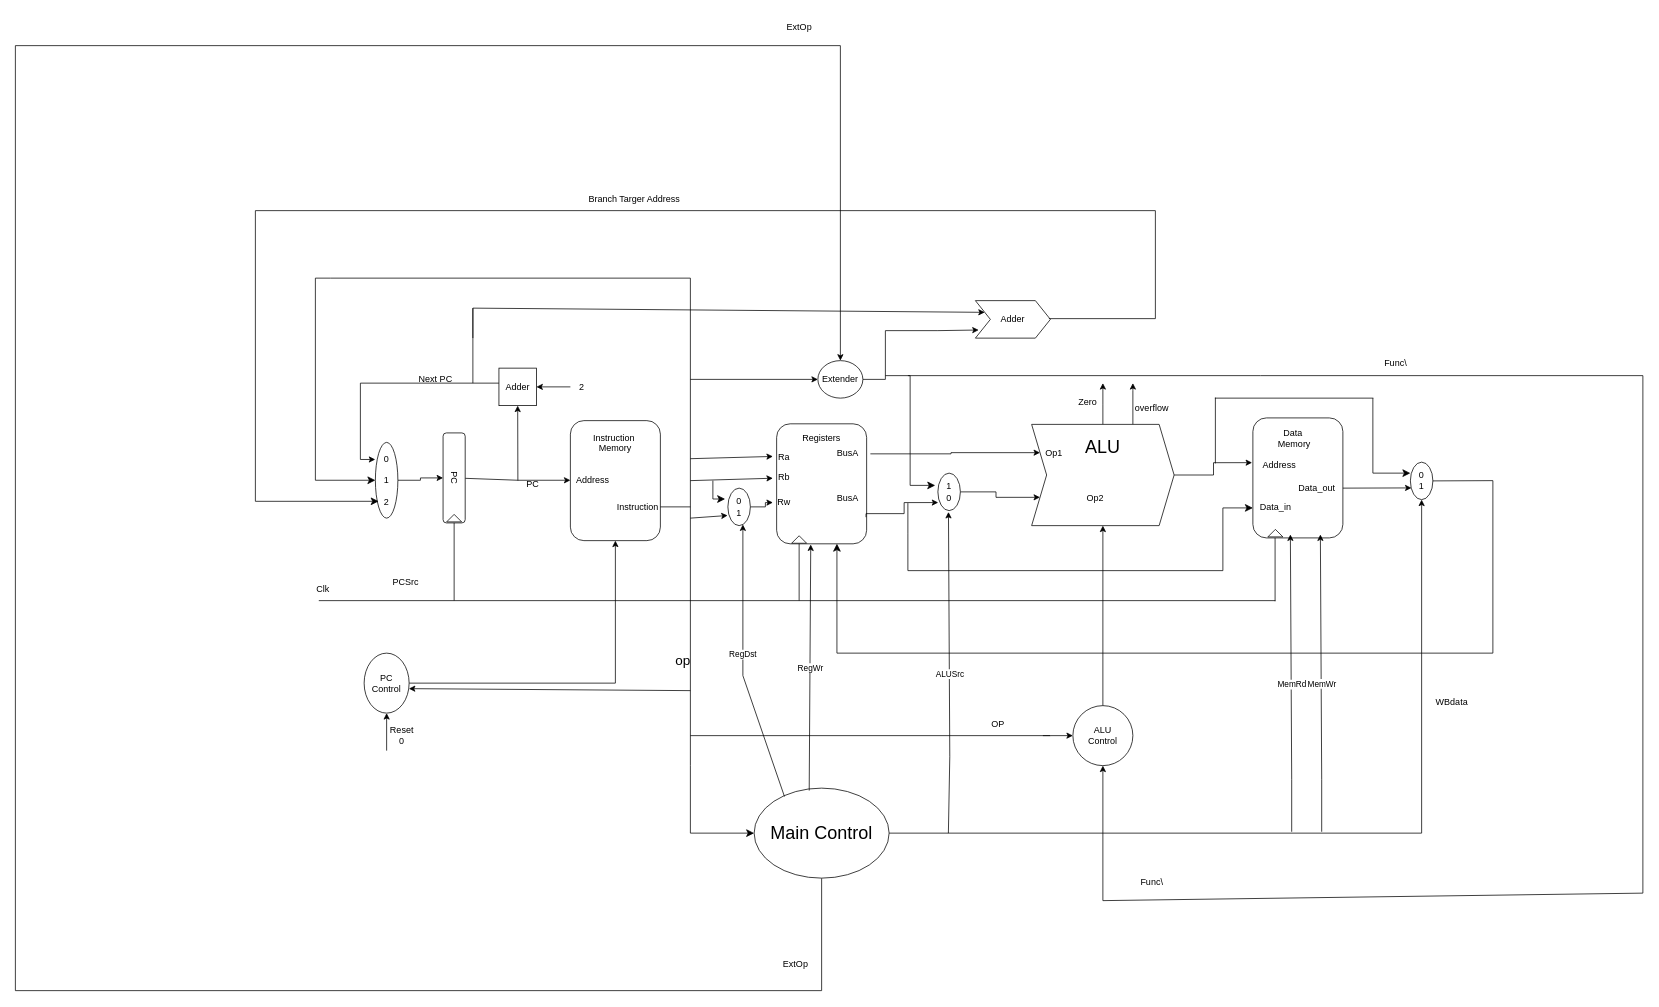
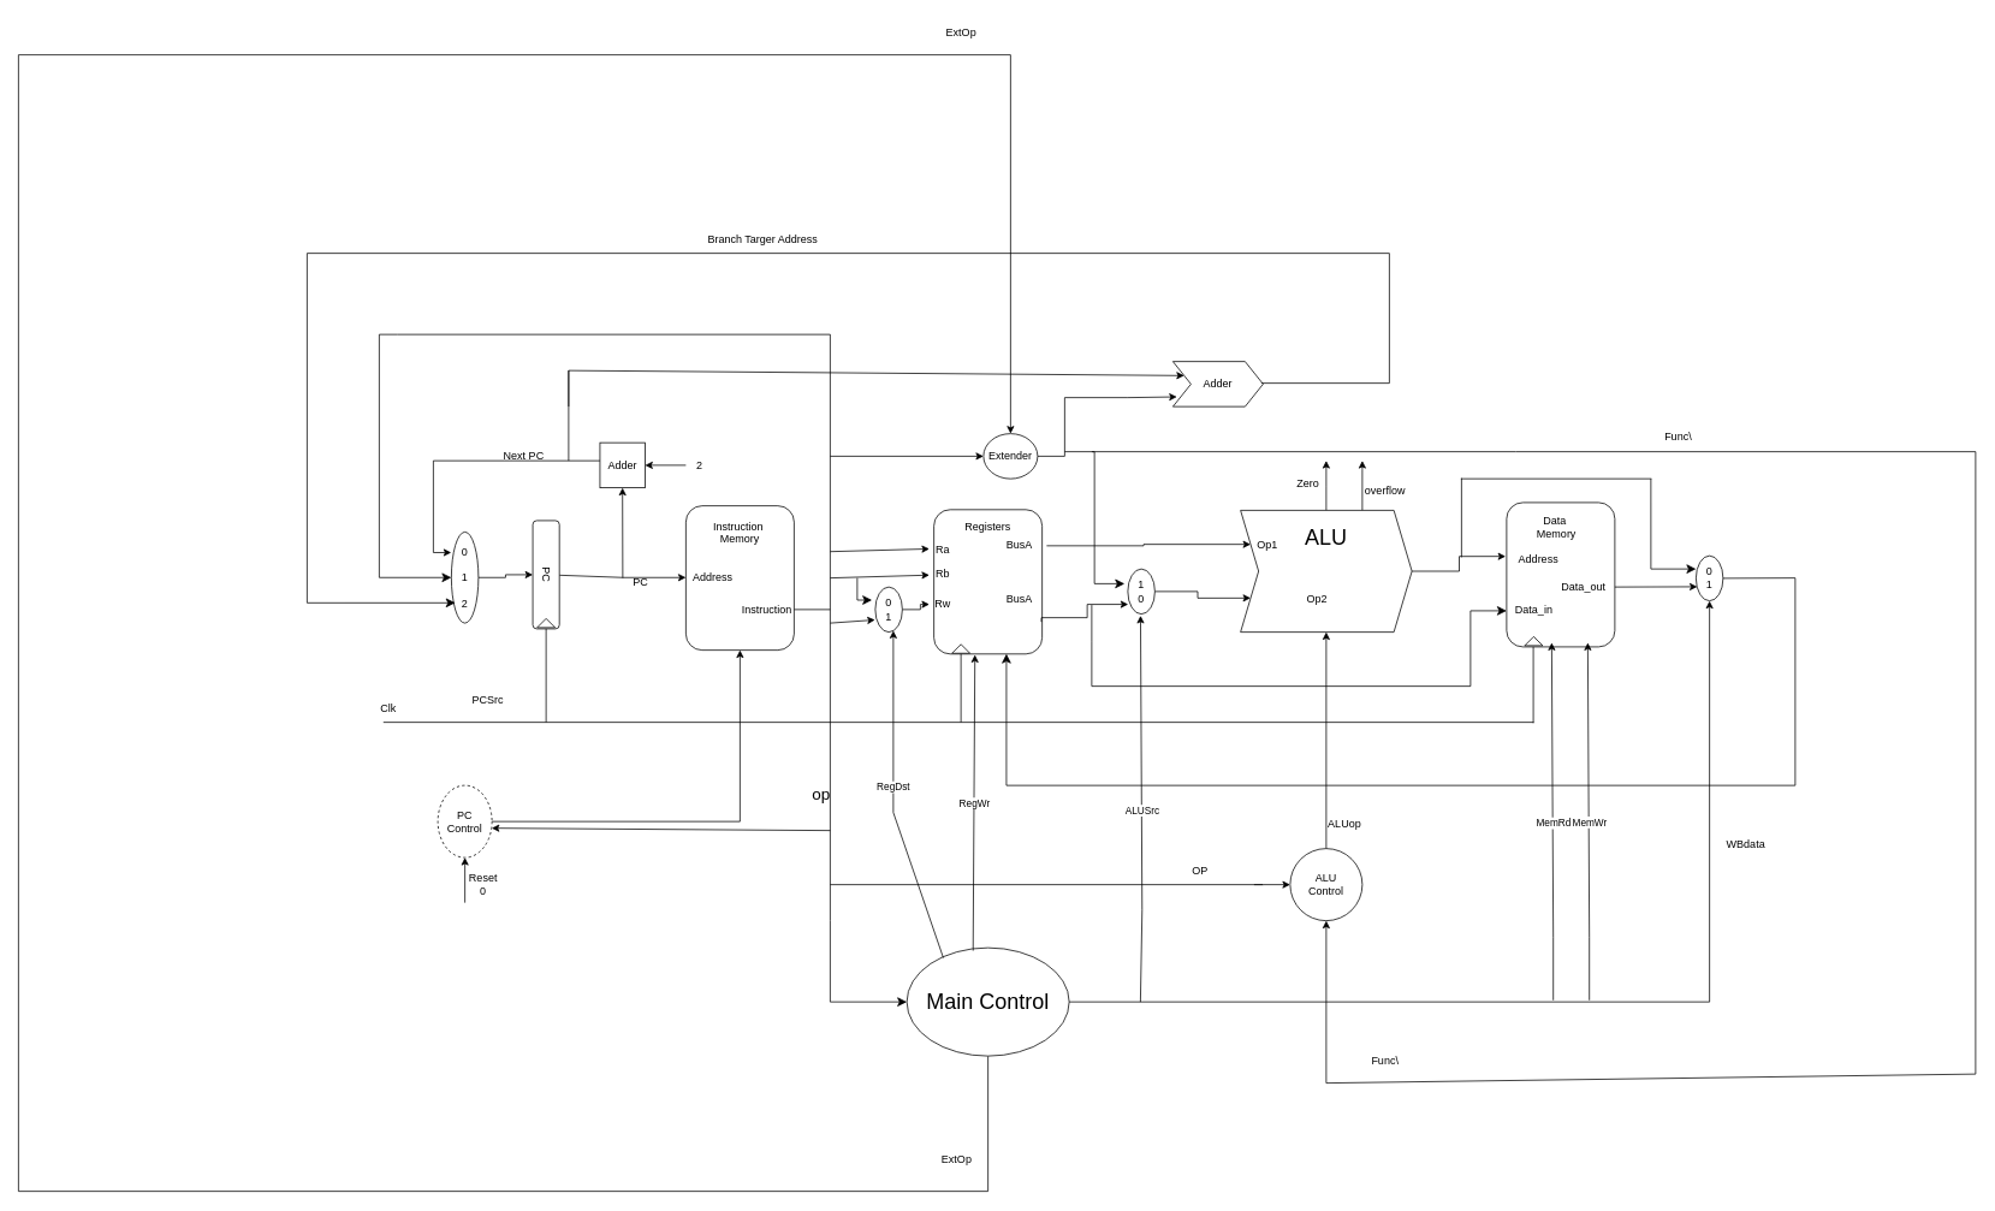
- <mxCell id="74" value="PC&lt;br&gt;Control" style="ellipse;whiteSpace=wrap;html=1;" vertex="1" parent="1"><mxGeometry x="485" y="870" width="60" height="80" as="geometry" /></mxCell>
+ <mxCell id="74" value="PC&lt;br&gt;Control" style="ellipse;whiteSpace=wrap;html=1;dashed=1;" vertex="1" parent="1"><mxGeometry x="485" y="870" width="60" height="80" as="geometry" /></mxCell>
+ <mxCell id="109" value="ALUop" style="text;html=1;align=center;verticalAlign=middle;resizable=0;points=[];autosize=1;strokeColor=none;fillColor=none;" vertex="1" parent="1"><mxGeometry x="1460" y="898" width="60" height="30" as="geometry" /></mxCell>
